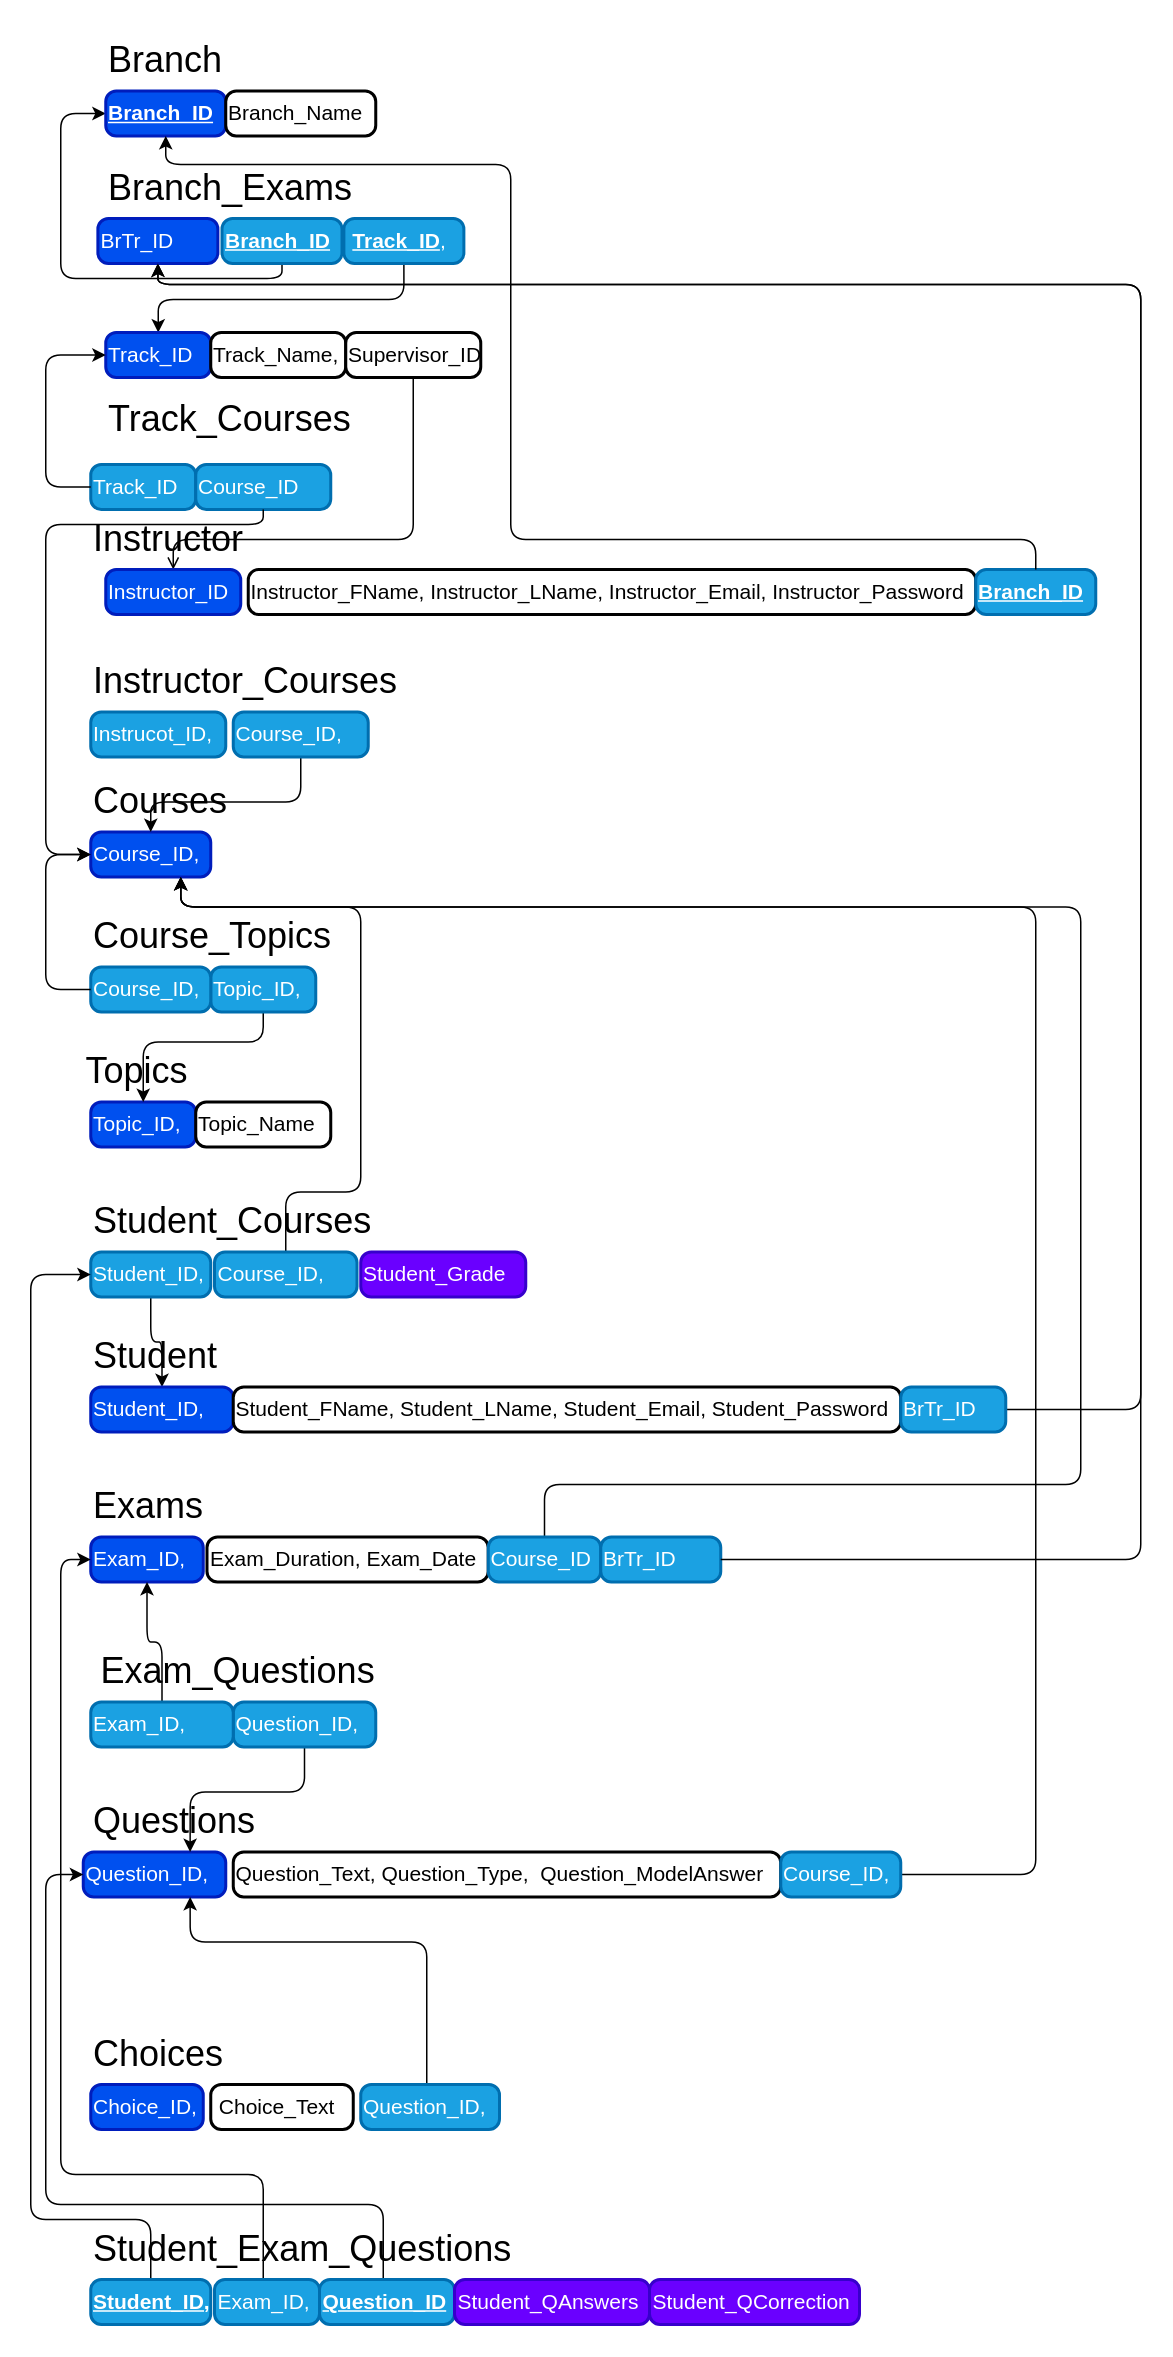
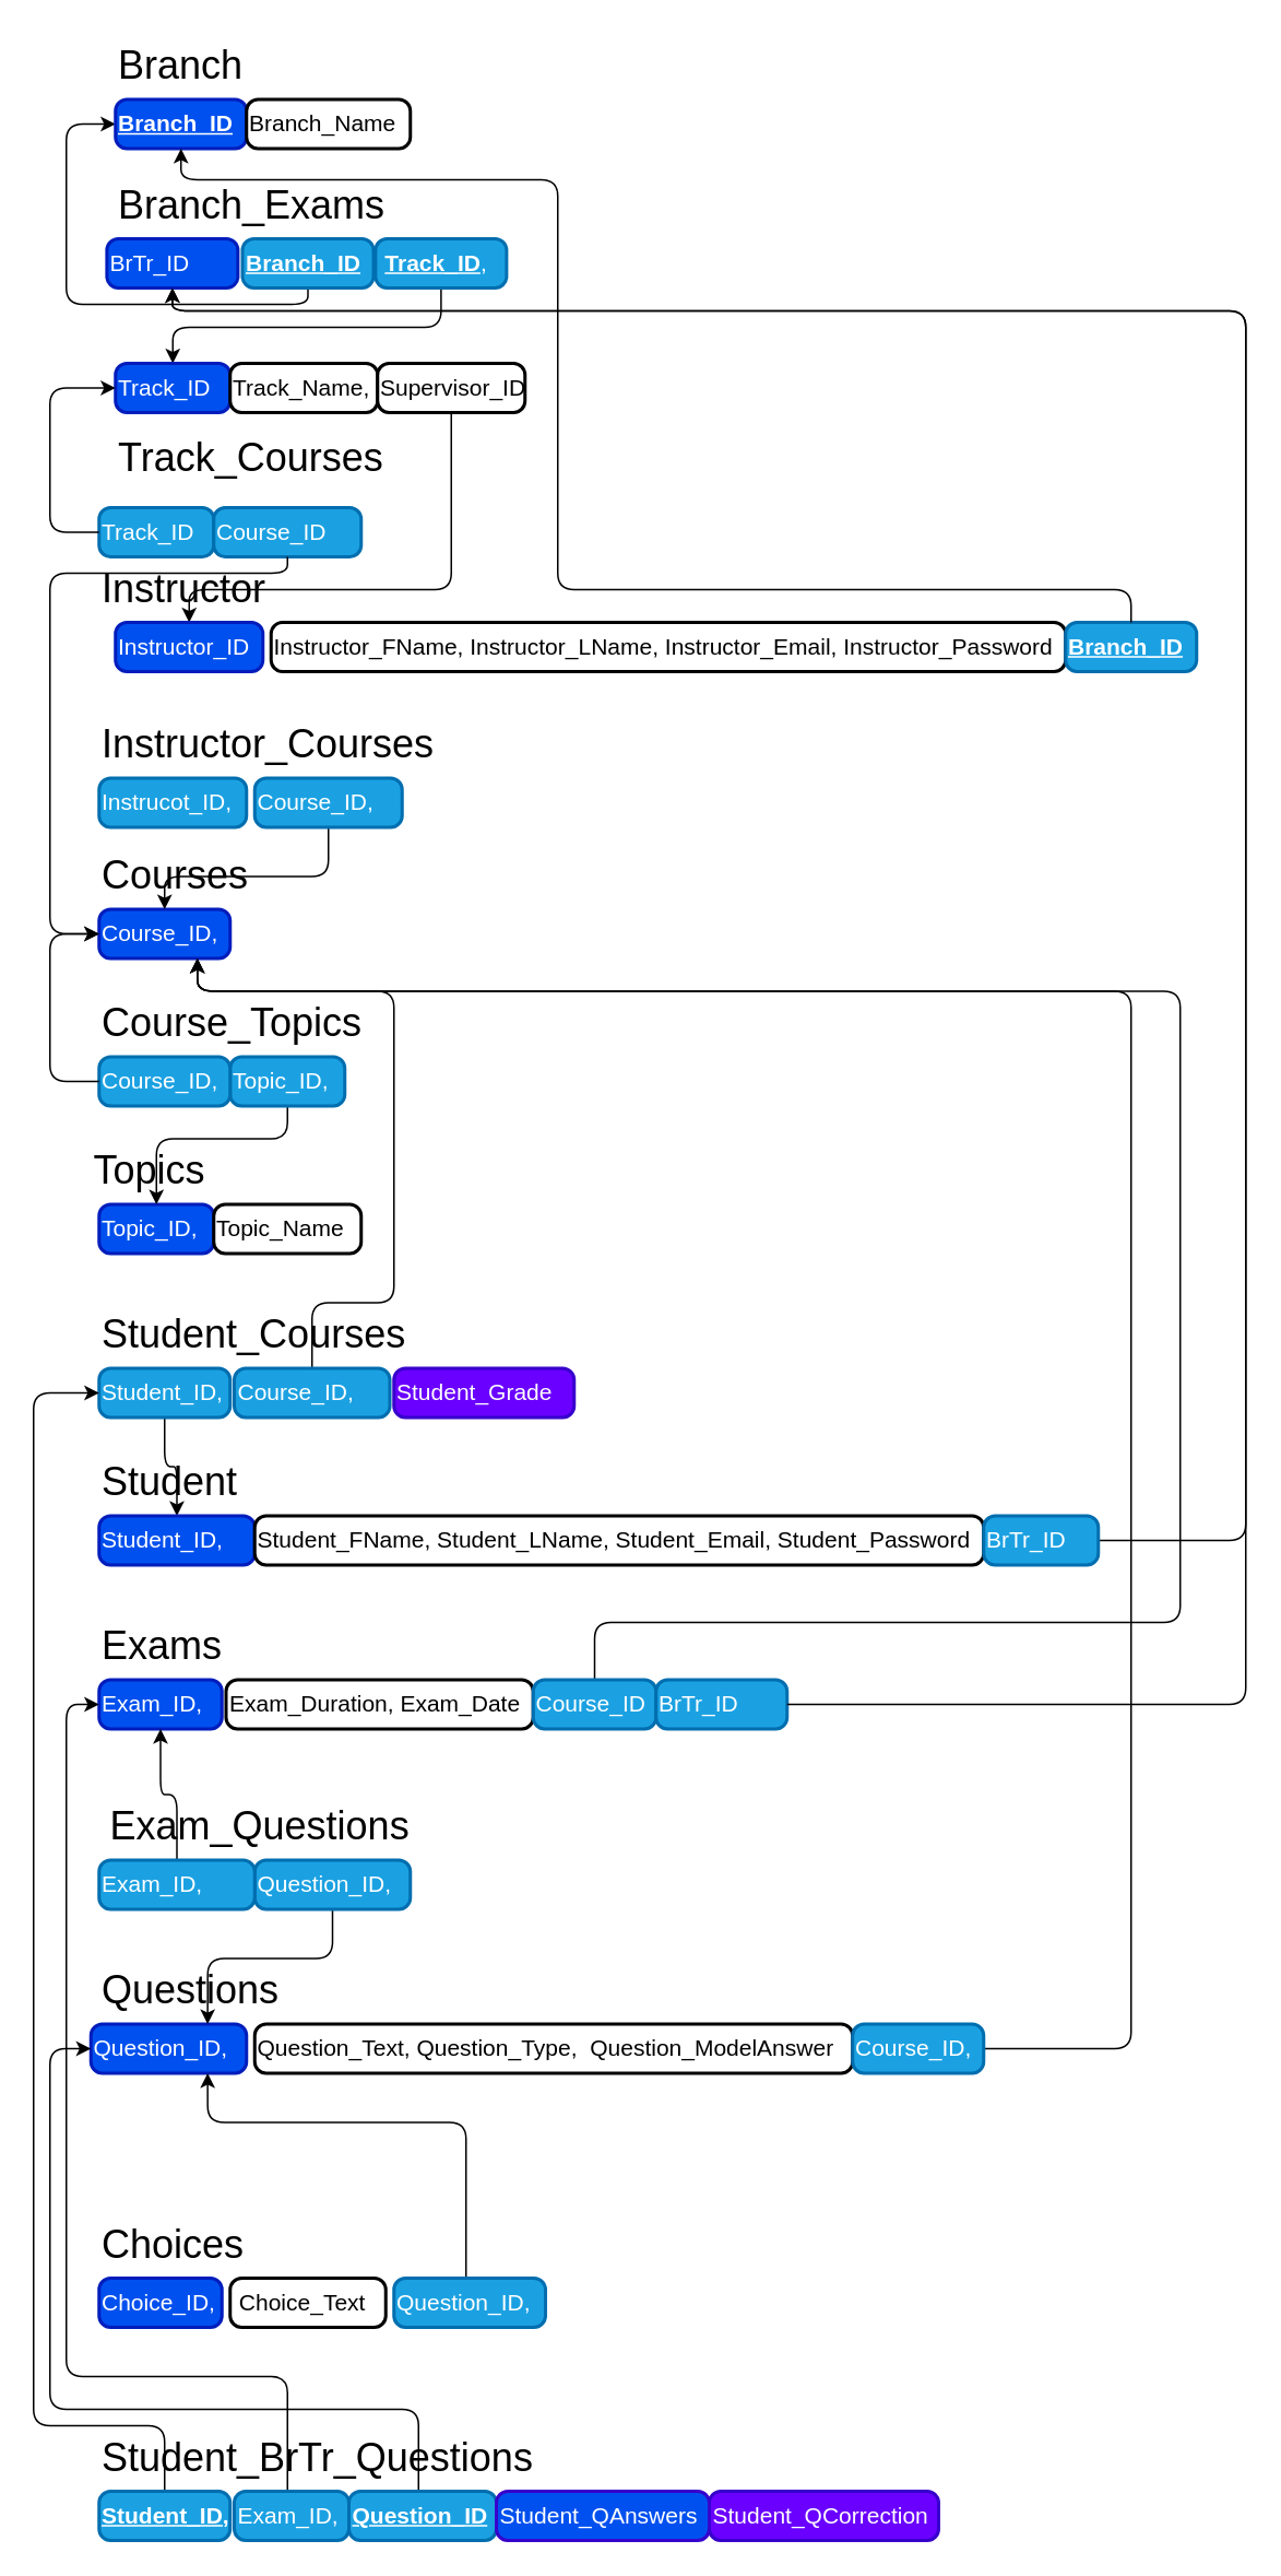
- <mxCell id="7" style="edgeStyle=orthogonalEdgeStyle;html=1;fontSize=14;exitX=0.5;exitY=1;exitDx=0;exitDy=0;endArrow=open;" parent="1" source="28" target="8" edge="1"><mxGeometry relative="1" as="geometry"><Array as="points"><mxPoint x="275" y="359" /><mxPoint x="115" y="359" /></Array></mxGeometry></mxCell>
+ <mxCell id="7" style="edgeStyle=orthogonalEdgeStyle;html=1;fontSize=14;exitX=0.5;exitY=1;exitDx=0;exitDy=0;" parent="1" source="28" target="8" edge="1"><mxGeometry relative="1" as="geometry"><Array as="points"><mxPoint x="275" y="359" /><mxPoint x="115" y="359" /></Array></mxGeometry></mxCell>
- <mxCell id="63" value="&lt;span style=&quot;font-size: 24px;&quot;&gt;Student_Exam_Questions&lt;/span&gt;" style="text;html=1;align=left;verticalAlign=middle;resizable=0;points=[];autosize=1;strokeColor=none;fillColor=none;" parent="1" vertex="1"><mxGeometry x="60" y="1479" width="300" height="40" as="geometry" /></mxCell>
+ <mxCell id="63" value="&lt;span style=&quot;font-size: 24px;&quot;&gt;Student_BrTr_Questions&lt;/span&gt;" style="text;html=1;align=left;verticalAlign=middle;resizable=0;points=[];autosize=1;strokeColor=none;fillColor=none;" parent="1" vertex="1"><mxGeometry x="60" y="1479" width="300" height="40" as="geometry" /></mxCell>
- <mxCell id="68" value="&lt;span style=&quot;font-size: 14px;&quot;&gt;Student_QAnswers&lt;/span&gt;" style="rounded=1;html=1;absoluteArcSize=1;arcSize=14;strokeWidth=2;align=left;fillColor=#6a00ff;fontColor=#ffffff;strokeColor=#3700CC;" parent="1" vertex="1"><mxGeometry x="302.5" y="1519" width="130" height="30" as="geometry" /></mxCell>
+ <mxCell id="68" value="&lt;span style=&quot;font-size: 14px;&quot;&gt;Student_QAnswers&lt;/span&gt;" style="rounded=1;html=1;absoluteArcSize=1;arcSize=14;strokeWidth=2;align=left;fillColor=#0050ef;fontColor=#ffffff;strokeColor=#3700CC;" parent="1" vertex="1"><mxGeometry x="302.5" y="1519" width="130" height="30" as="geometry" /></mxCell>
